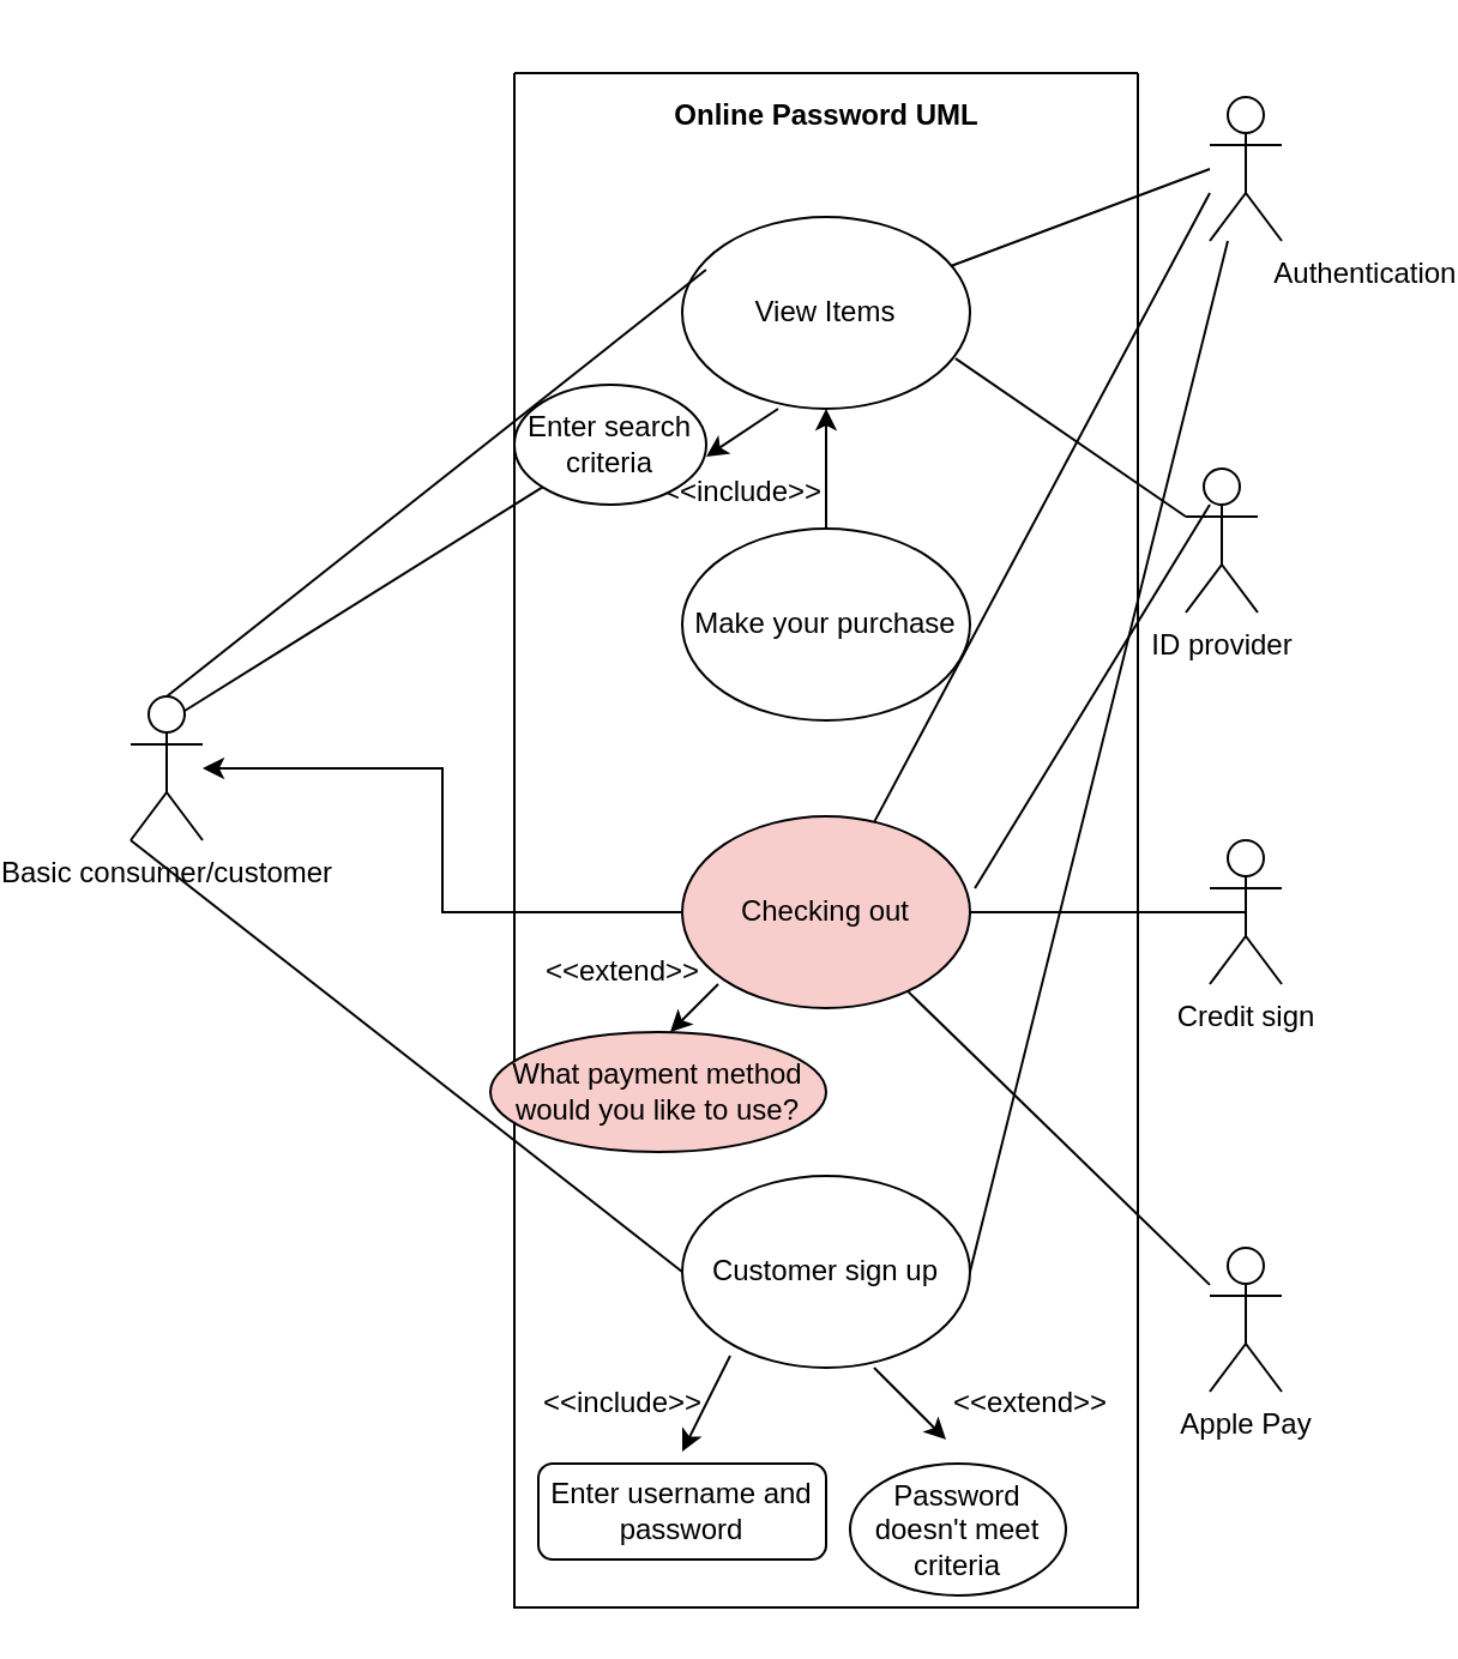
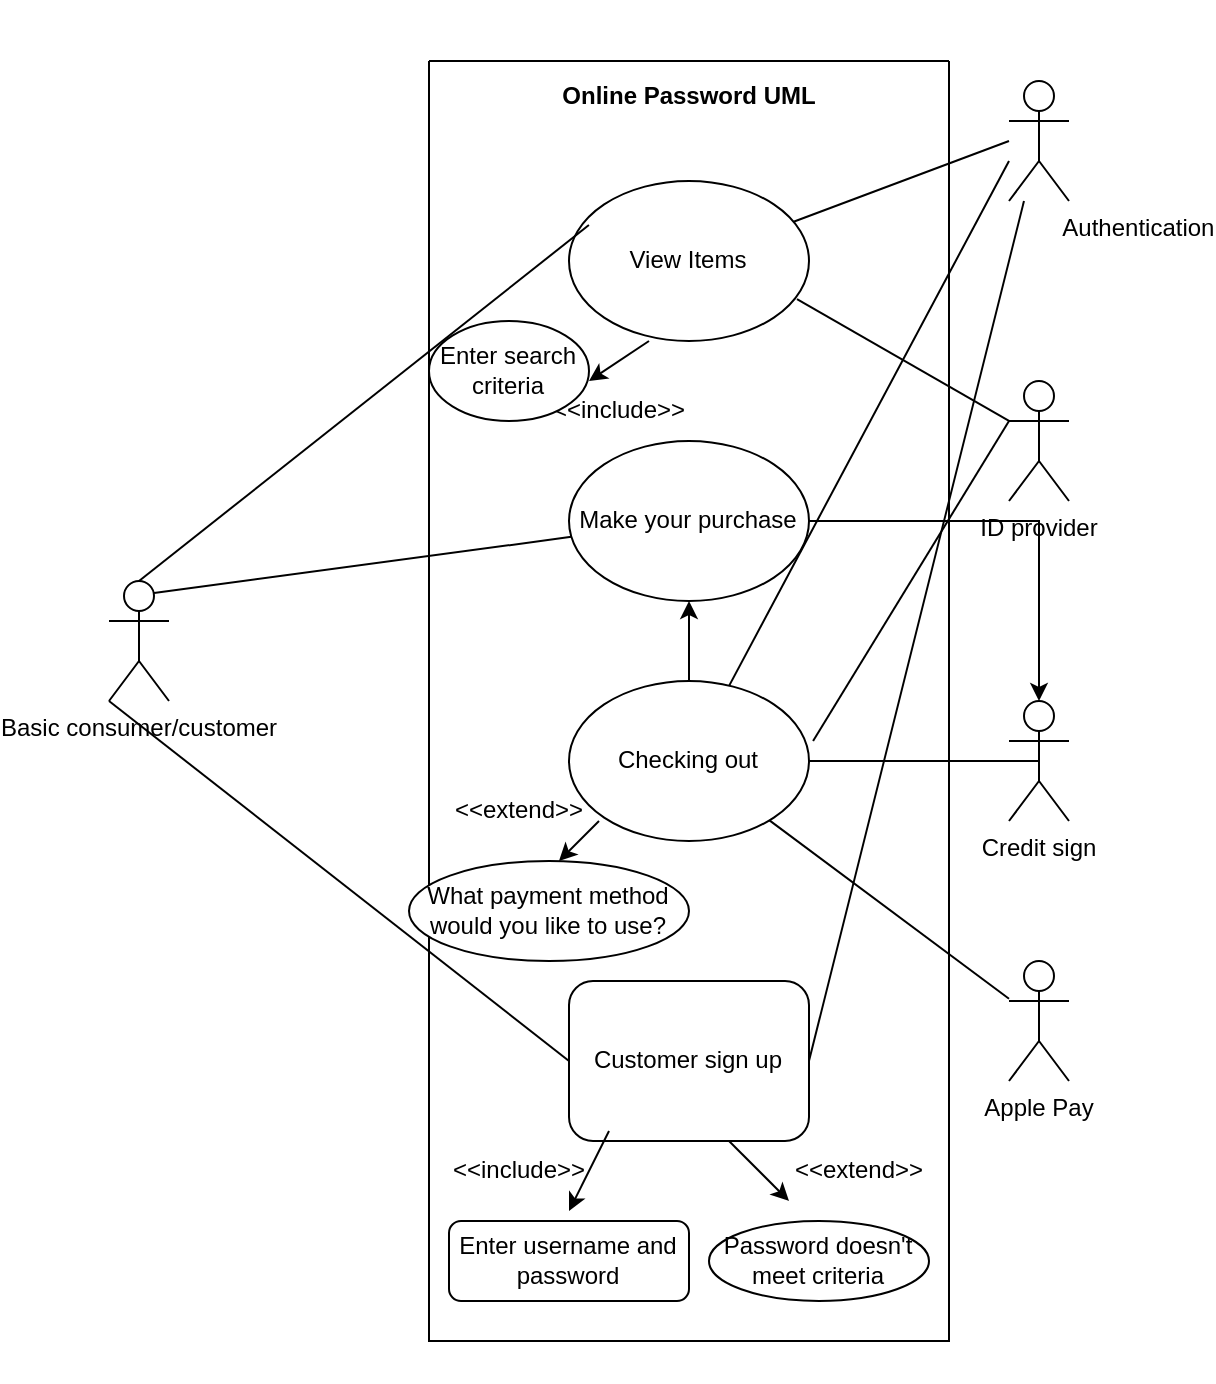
- <mxCell id="5" value="" style="edgeStyle=orthogonalEdgeStyle;rounded=0;orthogonalLoop=1;jettySize=auto;html=1;" edge="1" parent="3" source="6" target="4"><mxGeometry relative="1" as="geometry" /></mxCell>
+ <mxCell id="5" value="" style="edgeStyle=orthogonalEdgeStyle;rounded=0;orthogonalLoop=1;jettySize=auto;html=1;" edge="1" parent="3" source="6" target="29"><mxGeometry relative="1" as="geometry" /></mxCell>
- <mxCell id="28" value="ID provider" style="shape=umlActor;verticalLabelPosition=bottom;verticalAlign=top;html=1;outlineConnect=0;" vertex="1" parent="1"><mxGeometry x="460" y="195" width="30" height="60" as="geometry" /></mxCell>
+ <mxCell id="28" value="ID provider" style="shape=umlActor;verticalLabelPosition=bottom;verticalAlign=top;html=1;outlineConnect=0;" vertex="1" parent="1"><mxGeometry x="470" y="190" width="30" height="60" as="geometry" /></mxCell>
- <mxCell id="34" value="" style="endArrow=none;html=1;rounded=0;exitX=0.75;exitY=0.1;exitDx=0;exitDy=0;exitPerimeter=0;" edge="1" parent="1" source="2" target="15"><mxGeometry width="50" height="50" relative="1" as="geometry"><mxPoint x="130" y="245" as="sourcePoint" /><mxPoint x="180" y="195" as="targetPoint" /></mxGeometry></mxCell>
+ <mxCell id="34" value="" style="endArrow=none;html=1;rounded=0;exitX=0.75;exitY=0.1;exitDx=0;exitDy=0;exitPerimeter=0;" edge="1" parent="1" source="2" target="6"><mxGeometry width="50" height="50" relative="1" as="geometry"><mxPoint x="130" y="245" as="sourcePoint" /><mxPoint x="180" y="195" as="targetPoint" /></mxGeometry></mxCell>
- <mxCell id="8" value="" style="edgeStyle=orthogonalEdgeStyle;rounded=0;orthogonalLoop=1;jettySize=auto;html=1;" edge="1" parent="3" source="9" target="2"><mxGeometry relative="1" as="geometry" /></mxCell>
+ <mxCell id="8" value="" style="edgeStyle=orthogonalEdgeStyle;rounded=0;orthogonalLoop=1;jettySize=auto;html=1;" edge="1" parent="3" source="9" target="6"><mxGeometry relative="1" as="geometry" /></mxCell>
- <mxCell id="9" value="Checking out" style="ellipse;whiteSpace=wrap;html=1;fillColor=#f8cecc;" vertex="1" parent="3"><mxGeometry x="70" y="310" width="120" height="80" as="geometry" /></mxCell>
+ <mxCell id="9" value="Checking out" style="ellipse;whiteSpace=wrap;html=1;" vertex="1" parent="3"><mxGeometry x="70" y="310" width="120" height="80" as="geometry" /></mxCell>
- <mxCell id="18" value="What payment method would you like to use?" style="ellipse;whiteSpace=wrap;html=1;fillColor=#f8cecc;" vertex="1" parent="3"><mxGeometry x="-10" y="400" width="140" height="50" as="geometry" /></mxCell>
+ <mxCell id="18" value="What payment method would you like to use?" style="ellipse;whiteSpace=wrap;html=1;" vertex="1" parent="3"><mxGeometry x="-10" y="400" width="140" height="50" as="geometry" /></mxCell>
- <mxCell id="11" value="Customer sign up" style="ellipse;whiteSpace=wrap;html=1;" vertex="1" parent="3"><mxGeometry x="70" y="460" width="120" height="80" as="geometry" /></mxCell>
+ <mxCell id="11" value="Customer sign up" style="whiteSpace=wrap;html=1;rounded=1;" vertex="1" parent="3"><mxGeometry x="70" y="460" width="120" height="80" as="geometry" /></mxCell>
- <mxCell id="30" value="Apple Pay" style="shape=umlActor;verticalLabelPosition=bottom;verticalAlign=top;html=1;outlineConnect=0;" vertex="1" parent="1"><mxGeometry x="470" y="520" width="30" height="60" as="geometry" /></mxCell>
+ <mxCell id="30" value="Apple Pay" style="shape=umlActor;verticalLabelPosition=bottom;verticalAlign=top;html=1;outlineConnect=0;" vertex="1" parent="1"><mxGeometry x="470" y="480" width="30" height="60" as="geometry" /></mxCell>
- <mxCell id="24" value="Password doesn't meet criteria" style="ellipse;whiteSpace=wrap;html=1;" vertex="1" parent="3"><mxGeometry x="140" y="580" width="90" height="55" as="geometry" /></mxCell>
+ <mxCell id="24" value="Password doesn't meet criteria" style="ellipse;whiteSpace=wrap;html=1;" vertex="1" parent="3"><mxGeometry x="140" y="580" width="110" height="40" as="geometry" /></mxCell>
